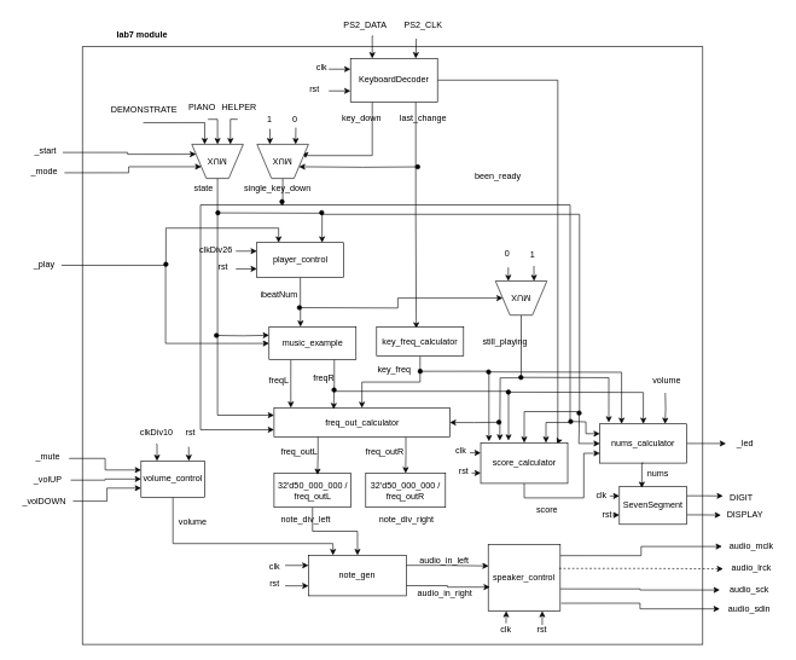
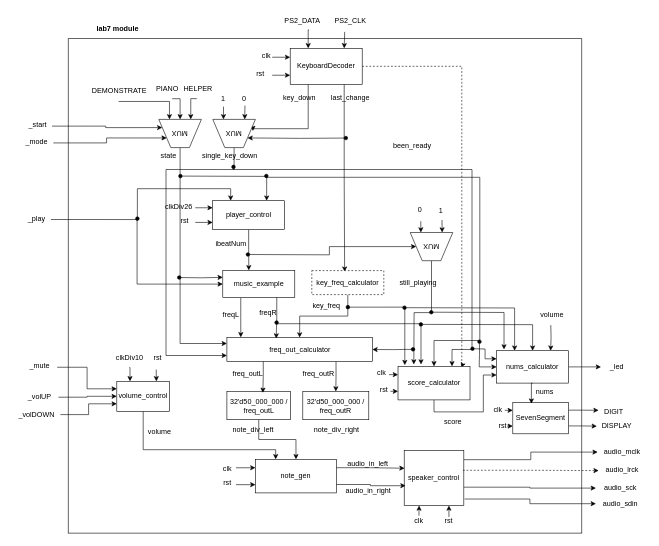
- <mxCell id="18" style="edgeStyle=orthogonalEdgeStyle;rounded=0;orthogonalLoop=1;jettySize=auto;html=1;exitX=1;exitY=0.5;exitDx=0;exitDy=0;entryX=0.878;entryY=0.038;entryDx=0;entryDy=0;entryPerimeter=0;" edge="1" parent="1" source="19" target="115"><mxGeometry relative="1" as="geometry"><mxPoint x="633" y="171" as="targetPoint" /><Array as="points"><mxPoint x="769" y="110" /><mxPoint x="769" y="610" /><mxPoint x="768" y="610" /></Array></mxGeometry></mxCell>
+ <mxCell id="18" style="edgeStyle=orthogonalEdgeStyle;rounded=0;orthogonalLoop=1;jettySize=auto;html=1;exitX=1;exitY=0.5;exitDx=0;exitDy=0;entryX=0.878;entryY=0.038;entryDx=0;entryDy=0;entryPerimeter=0;dashed=1;" edge="1" parent="1" source="19" target="115"><mxGeometry relative="1" as="geometry"><mxPoint x="633" y="171" as="targetPoint" /><Array as="points"><mxPoint x="769" y="110" /><mxPoint x="769" y="610" /><mxPoint x="768" y="610" /></Array></mxGeometry></mxCell>
- <mxCell id="29" value="key_freq_calculator" style="rounded=0;whiteSpace=wrap;html=1;" vertex="1" parent="1"><mxGeometry x="519" y="450.5" width="120" height="40" as="geometry" /></mxCell>
+ <mxCell id="29" value="key_freq_calculator" style="rounded=0;whiteSpace=wrap;html=1;dashed=1;" vertex="1" parent="1"><mxGeometry x="519" y="450.5" width="120" height="40" as="geometry" /></mxCell>
- <mxCell id="5" value="_mute" style="text;html=1;align=center;verticalAlign=middle;resizable=0;points=[];autosize=1;strokeColor=none;fillColor=none;" vertex="1" parent="1"><mxGeometry x="35" y="614.5" width="60" height="30" as="geometry" /></mxCell>
+ <mxCell id="5" value="_mute" style="text;html=1;align=center;verticalAlign=middle;resizable=0;points=[];autosize=1;strokeColor=none;fillColor=none;" vertex="1" parent="1"><mxGeometry x="35" y="594.5" width="60" height="30" as="geometry" /></mxCell>
